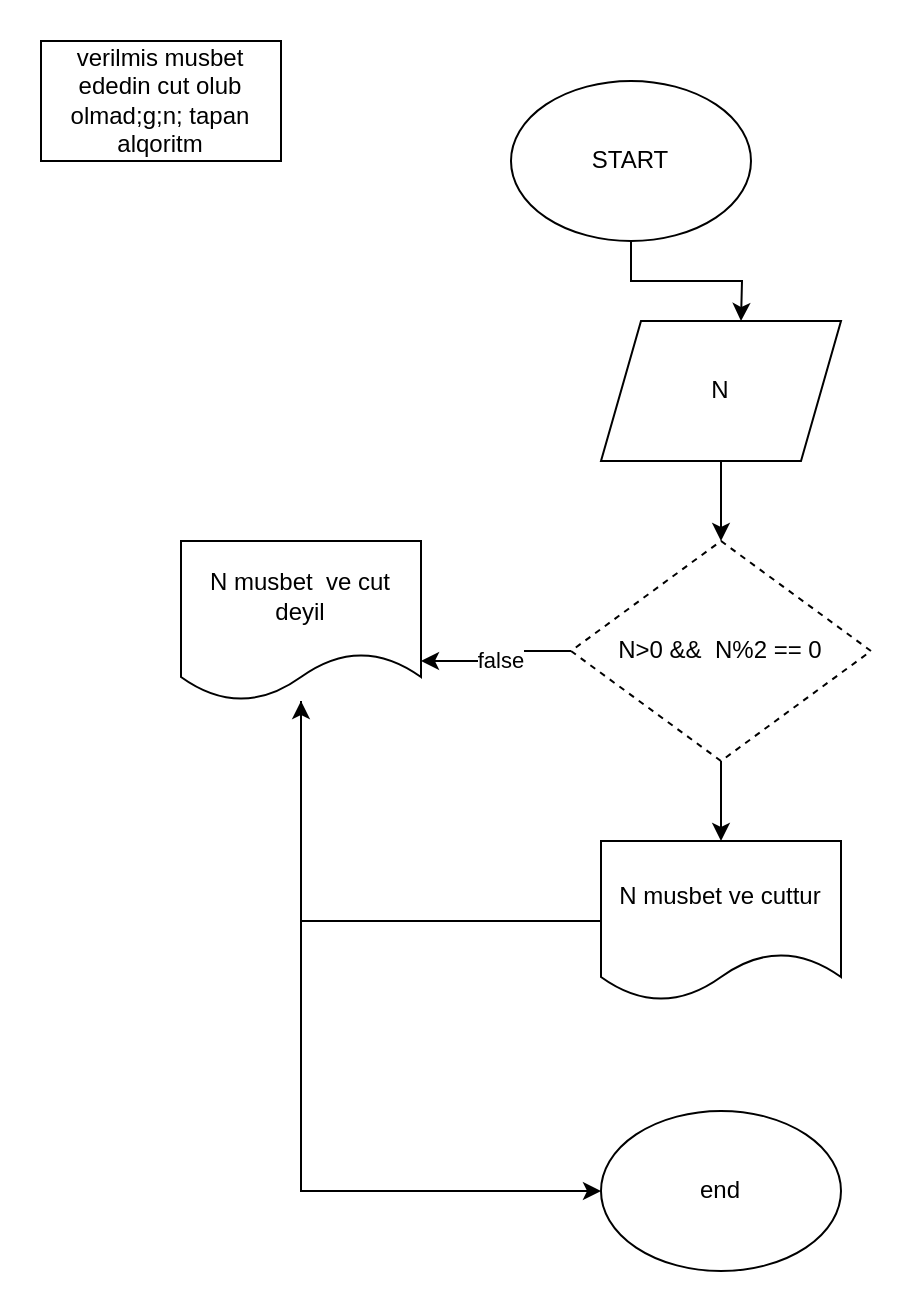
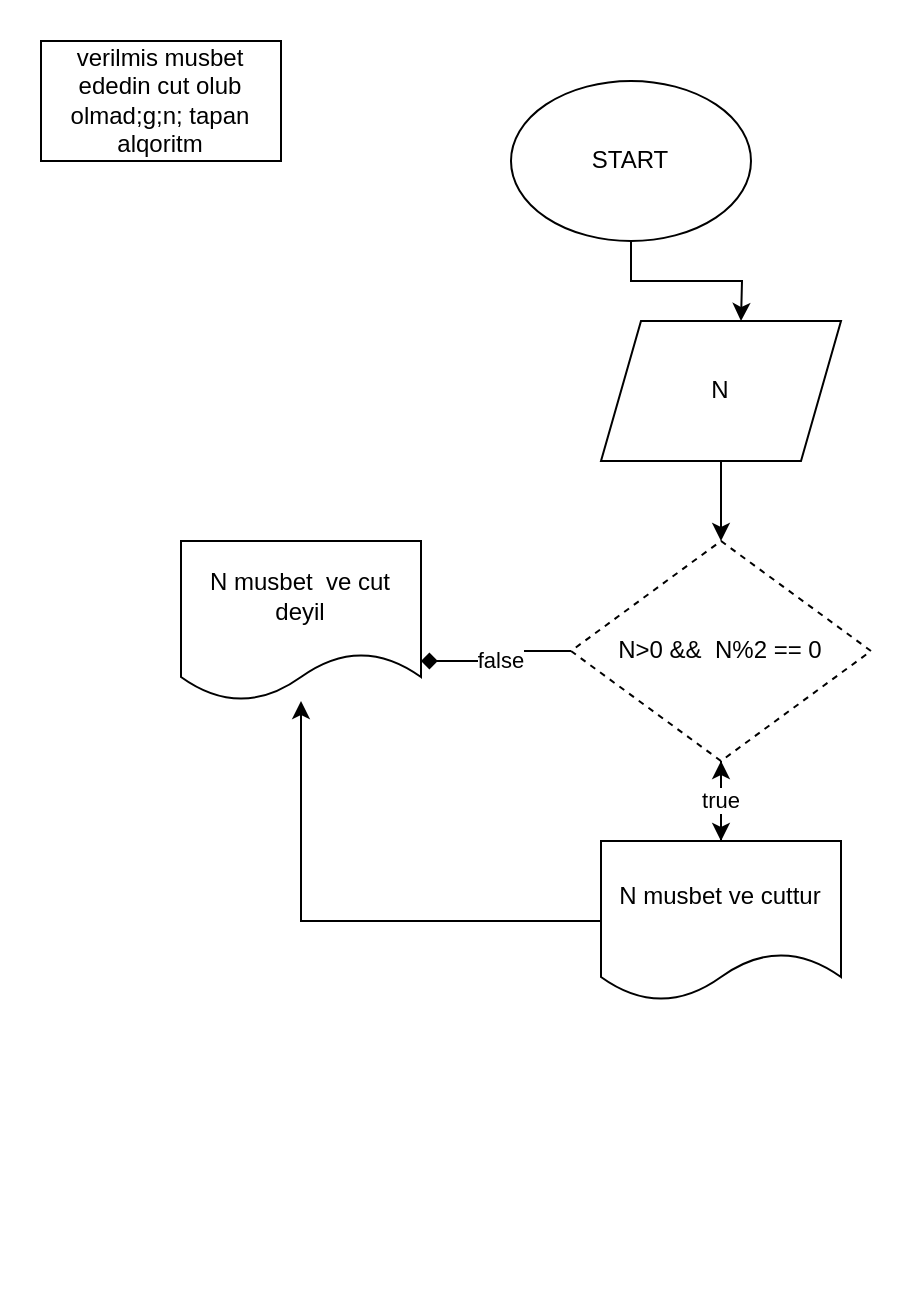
- <mxCell id="7" value="false" style="edgeStyle=orthogonalEdgeStyle;rounded=0;orthogonalLoop=1;jettySize=auto;html=1;" edge="1" parent="1" source="8" target="10"><mxGeometry relative="1" as="geometry"><Array as="points"><mxPoint x="253" y="325" /><mxPoint x="253" y="330" /></Array></mxGeometry></mxCell>
+ <mxCell id="7" value="false" style="edgeStyle=orthogonalEdgeStyle;rounded=0;orthogonalLoop=1;jettySize=auto;html=1;endArrow=diamond;" edge="1" parent="1" source="8" target="10"><mxGeometry relative="1" as="geometry"><Array as="points"><mxPoint x="253" y="325" /><mxPoint x="253" y="330" /></Array></mxGeometry></mxCell>
+ <mxCell id="12" value="true" style="edgeStyle=orthogonalEdgeStyle;rounded=0;orthogonalLoop=1;jettySize=auto;html=1;" edge="1" parent="1" source="13" target="8"><mxGeometry relative="1" as="geometry" /></mxCell>
- <mxCell id="9" style="edgeStyle=orthogonalEdgeStyle;rounded=0;orthogonalLoop=1;jettySize=auto;html=1;entryX=0;entryY=0.5;entryDx=0;entryDy=0;" edge="1" parent="1" source="10" target="15"><mxGeometry relative="1" as="geometry"><Array as="points"><mxPoint x="150" y="595" /></Array></mxGeometry></mxCell>
- <mxCell id="15" value="end" style="ellipse;whiteSpace=wrap;html=1;" vertex="1" parent="1"><mxGeometry x="300" y="555" width="120" height="80" as="geometry" /></mxCell>
